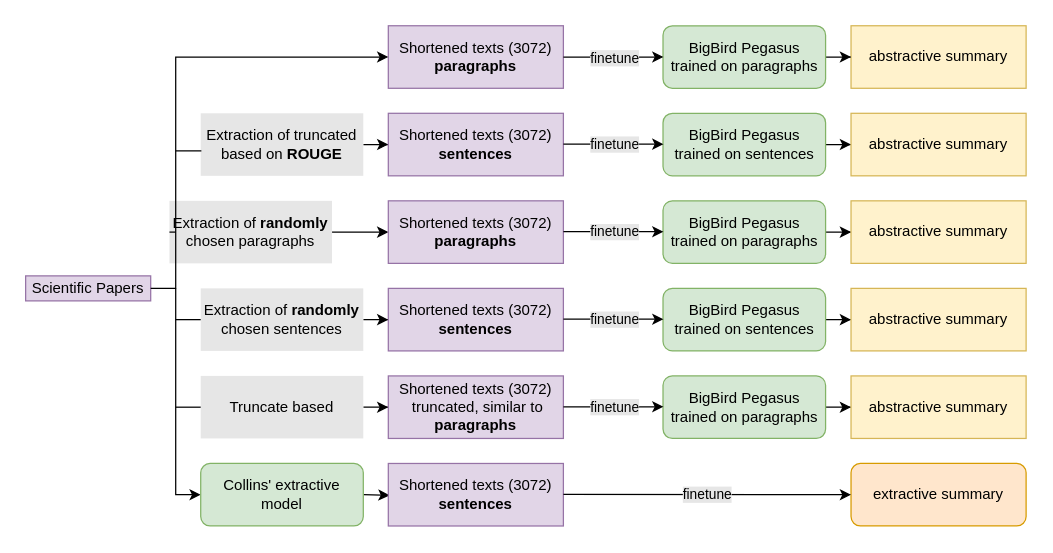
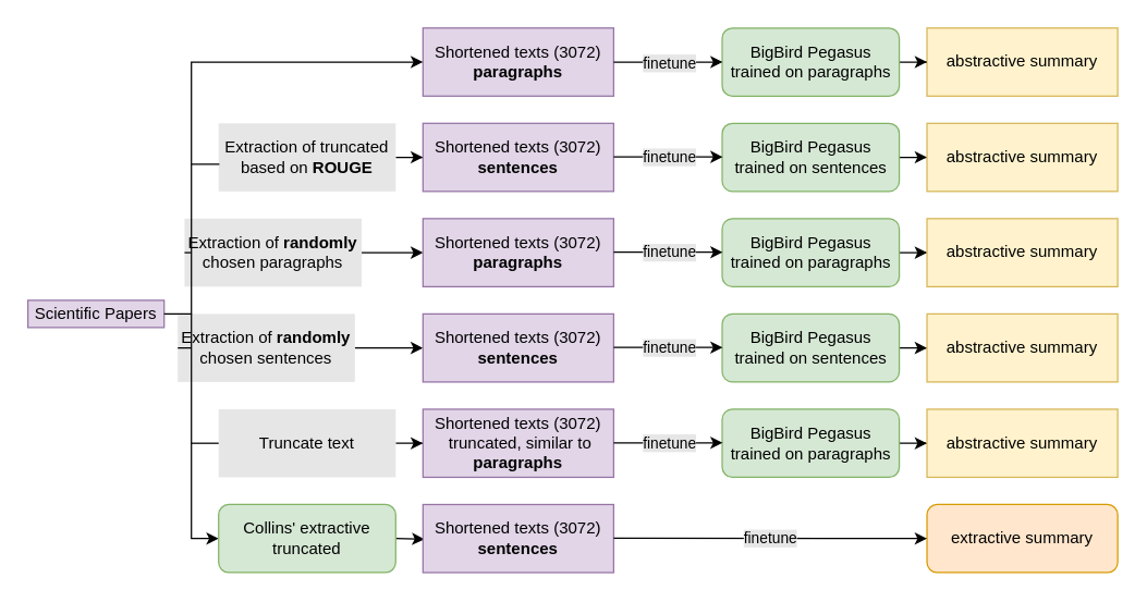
- <mxCell id="7" value="Extraction of &lt;b&gt;randomly&lt;/b&gt; chosen sentences" style="rounded=0;whiteSpace=wrap;html=1;fillColor=#E6E6E6;strokeColor=none;" vertex="1" parent="1"><mxGeometry x="160" y="230" width="130" height="50" as="geometry" /></mxCell>
+ <mxCell id="7" value="Extraction of &lt;b&gt;randomly&lt;/b&gt; chosen sentences" style="rounded=0;whiteSpace=wrap;html=1;fillColor=#E6E6E6;strokeColor=none;" vertex="1" parent="1"><mxGeometry x="130" y="230" width="130" height="50" as="geometry" /></mxCell>
- <mxCell id="9" value="Truncate based" style="rounded=0;whiteSpace=wrap;html=1;fillColor=#E6E6E6;strokeColor=none;" vertex="1" parent="1"><mxGeometry x="160" y="300" width="130" height="50" as="geometry" /></mxCell>
+ <mxCell id="9" value="Truncate text" style="rounded=0;whiteSpace=wrap;html=1;fillColor=#E6E6E6;strokeColor=none;" vertex="1" parent="1"><mxGeometry x="160" y="300" width="130" height="50" as="geometry" /></mxCell>
- <mxCell id="52" value="Collins' extractive model" style="rounded=1;whiteSpace=wrap;html=1;fillColor=#d5e8d4;strokeColor=#82b366;" vertex="1" parent="1"><mxGeometry x="160" y="370" width="130" height="50" as="geometry" /></mxCell>
+ <mxCell id="52" value="Collins' extractive truncated" style="rounded=1;whiteSpace=wrap;html=1;fillColor=#d5e8d4;strokeColor=#82b366;" vertex="1" parent="1"><mxGeometry x="160" y="370" width="130" height="50" as="geometry" /></mxCell>
